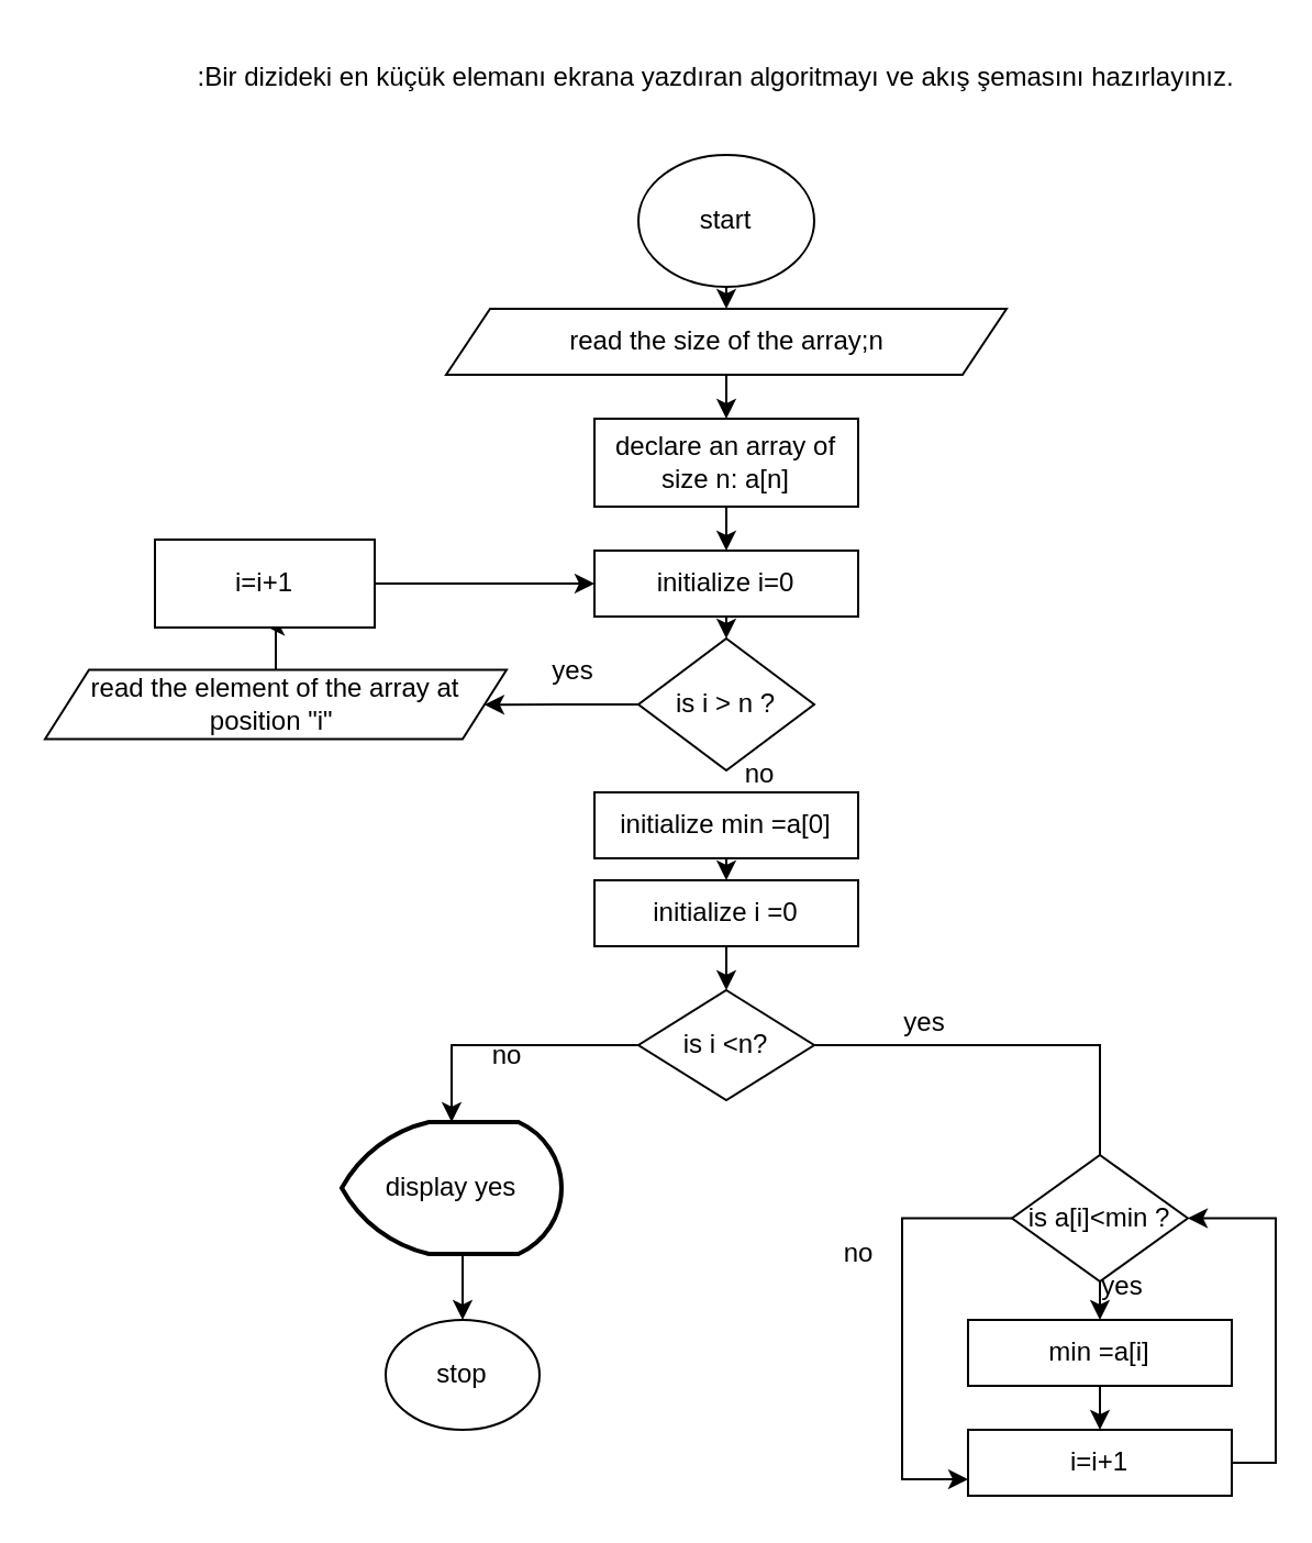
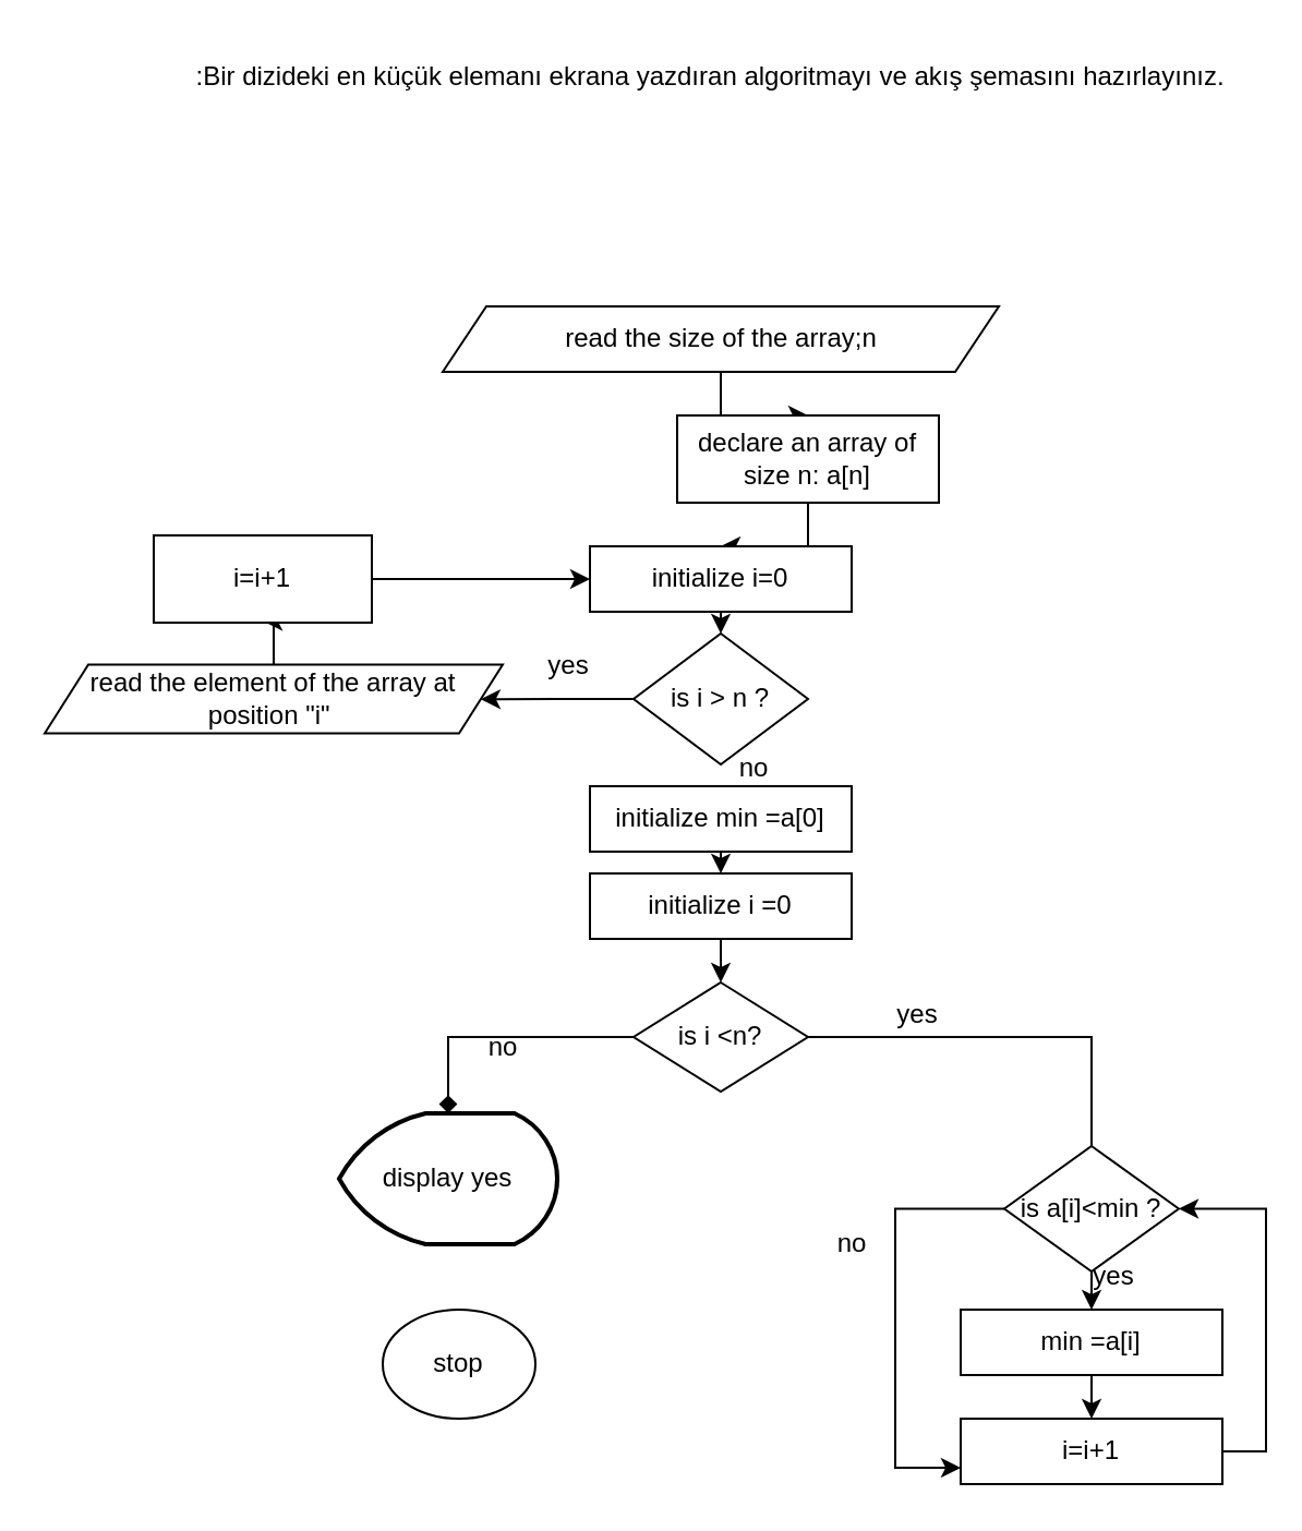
- <mxCell id="4" value="start" style="ellipse;whiteSpace=wrap;html=1;" vertex="1" parent="1"><mxGeometry x="290" y="70" width="80" height="60" as="geometry" /></mxCell>
- <mxCell id="3" style="edgeStyle=orthogonalEdgeStyle;rounded=0;orthogonalLoop=1;jettySize=auto;html=1;exitX=0.5;exitY=1;exitDx=0;exitDy=0;entryX=0.5;entryY=0;entryDx=0;entryDy=0;" edge="1" parent="1" source="4" target="6"><mxGeometry relative="1" as="geometry" /></mxCell>
- <mxCell id="8" value="declare an array of size n: a[n]" style="rounded=0;whiteSpace=wrap;html=1;" vertex="1" parent="1"><mxGeometry x="270" y="190" width="120" height="40" as="geometry" /></mxCell>
+ <mxCell id="8" value="declare an array of size n: a[n]" style="rounded=0;whiteSpace=wrap;html=1;" vertex="1" parent="1"><mxGeometry x="310" y="190" width="120" height="40" as="geometry" /></mxCell>
- <mxCell id="20" style="edgeStyle=orthogonalEdgeStyle;rounded=0;orthogonalLoop=1;jettySize=auto;html=1;exitX=0;exitY=0.5;exitDx=0;exitDy=0;" edge="1" parent="1" source="21" target="33"><mxGeometry relative="1" as="geometry" /></mxCell>
+ <mxCell id="20" style="edgeStyle=orthogonalEdgeStyle;rounded=0;orthogonalLoop=1;jettySize=auto;html=1;exitX=0;exitY=0.5;exitDx=0;exitDy=0;endArrow=diamond;" edge="1" parent="1" source="21" target="33"><mxGeometry relative="1" as="geometry" /></mxCell>
- <mxCell id="32" style="edgeStyle=orthogonalEdgeStyle;rounded=0;orthogonalLoop=1;jettySize=auto;html=1;exitX=0.5;exitY=1;exitDx=0;exitDy=0;exitPerimeter=0;entryX=0.5;entryY=0;entryDx=0;entryDy=0;" edge="1" parent="1" source="33" target="34"><mxGeometry relative="1" as="geometry" /></mxCell>
